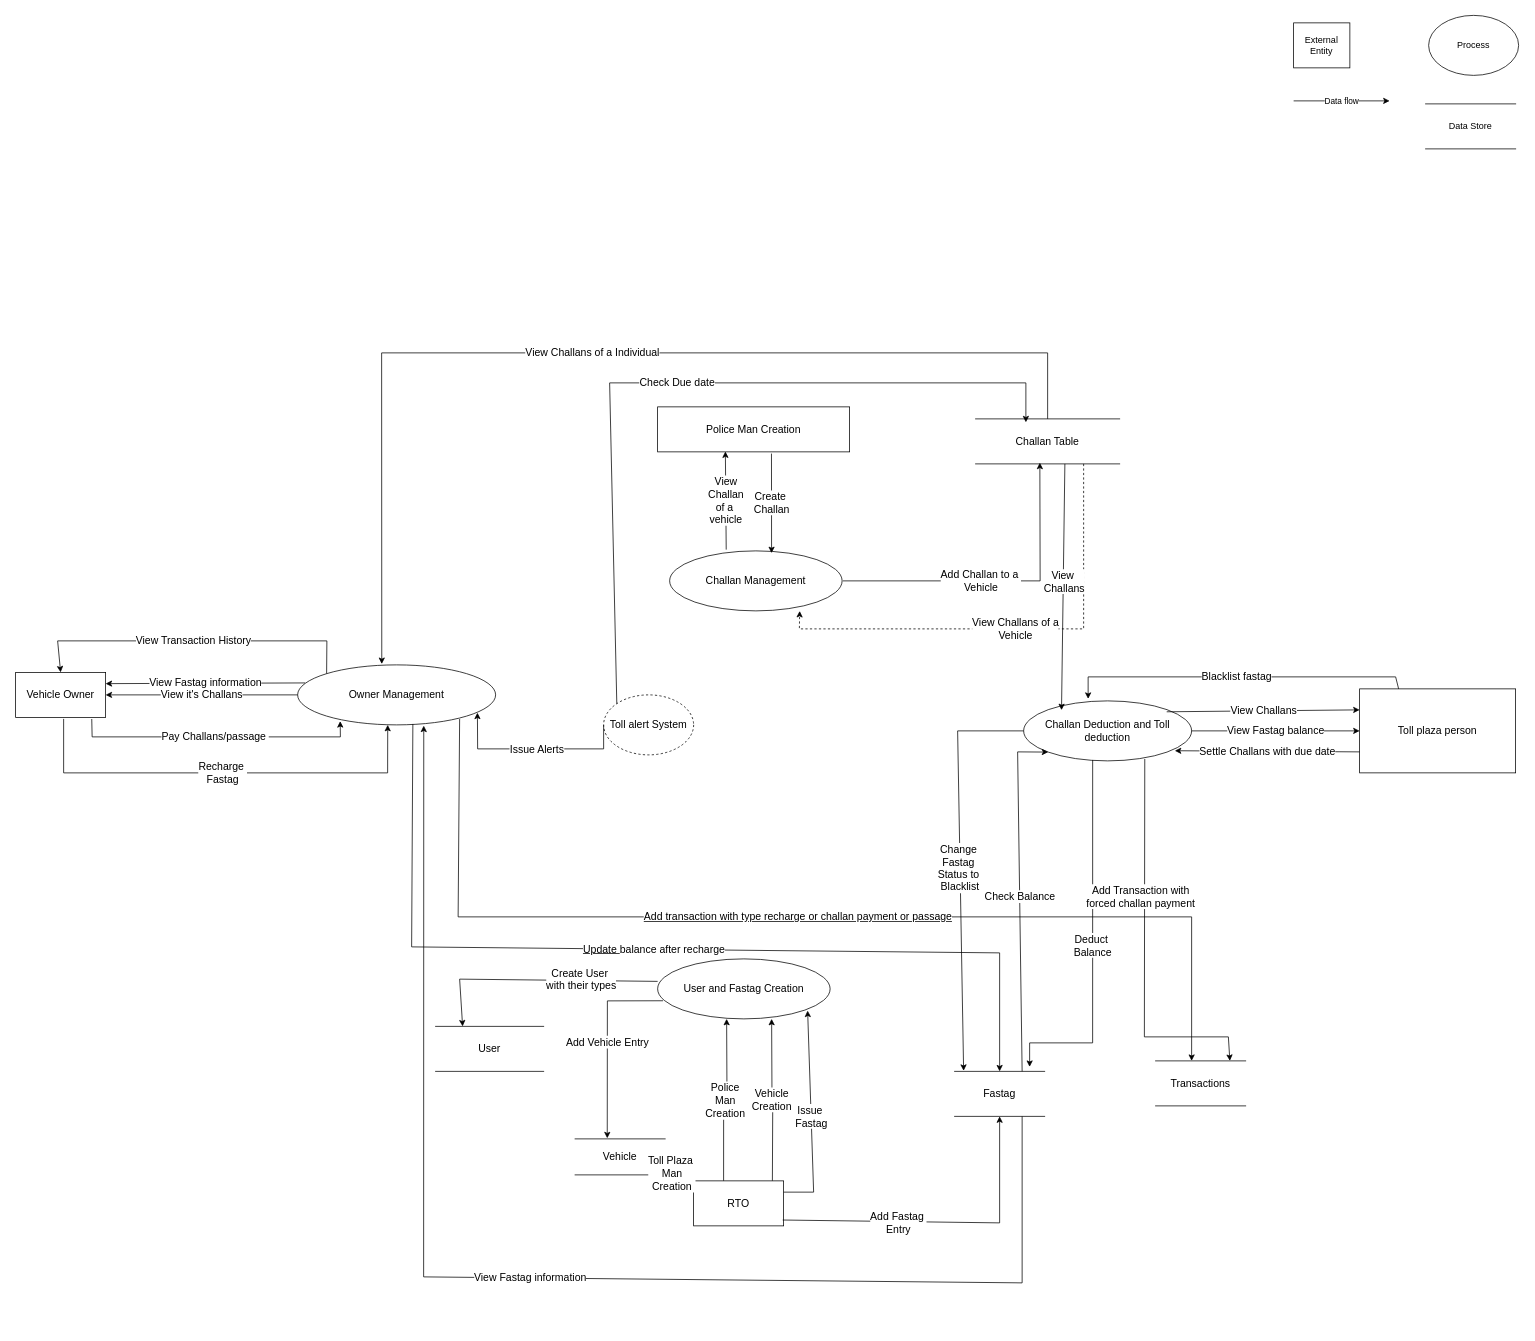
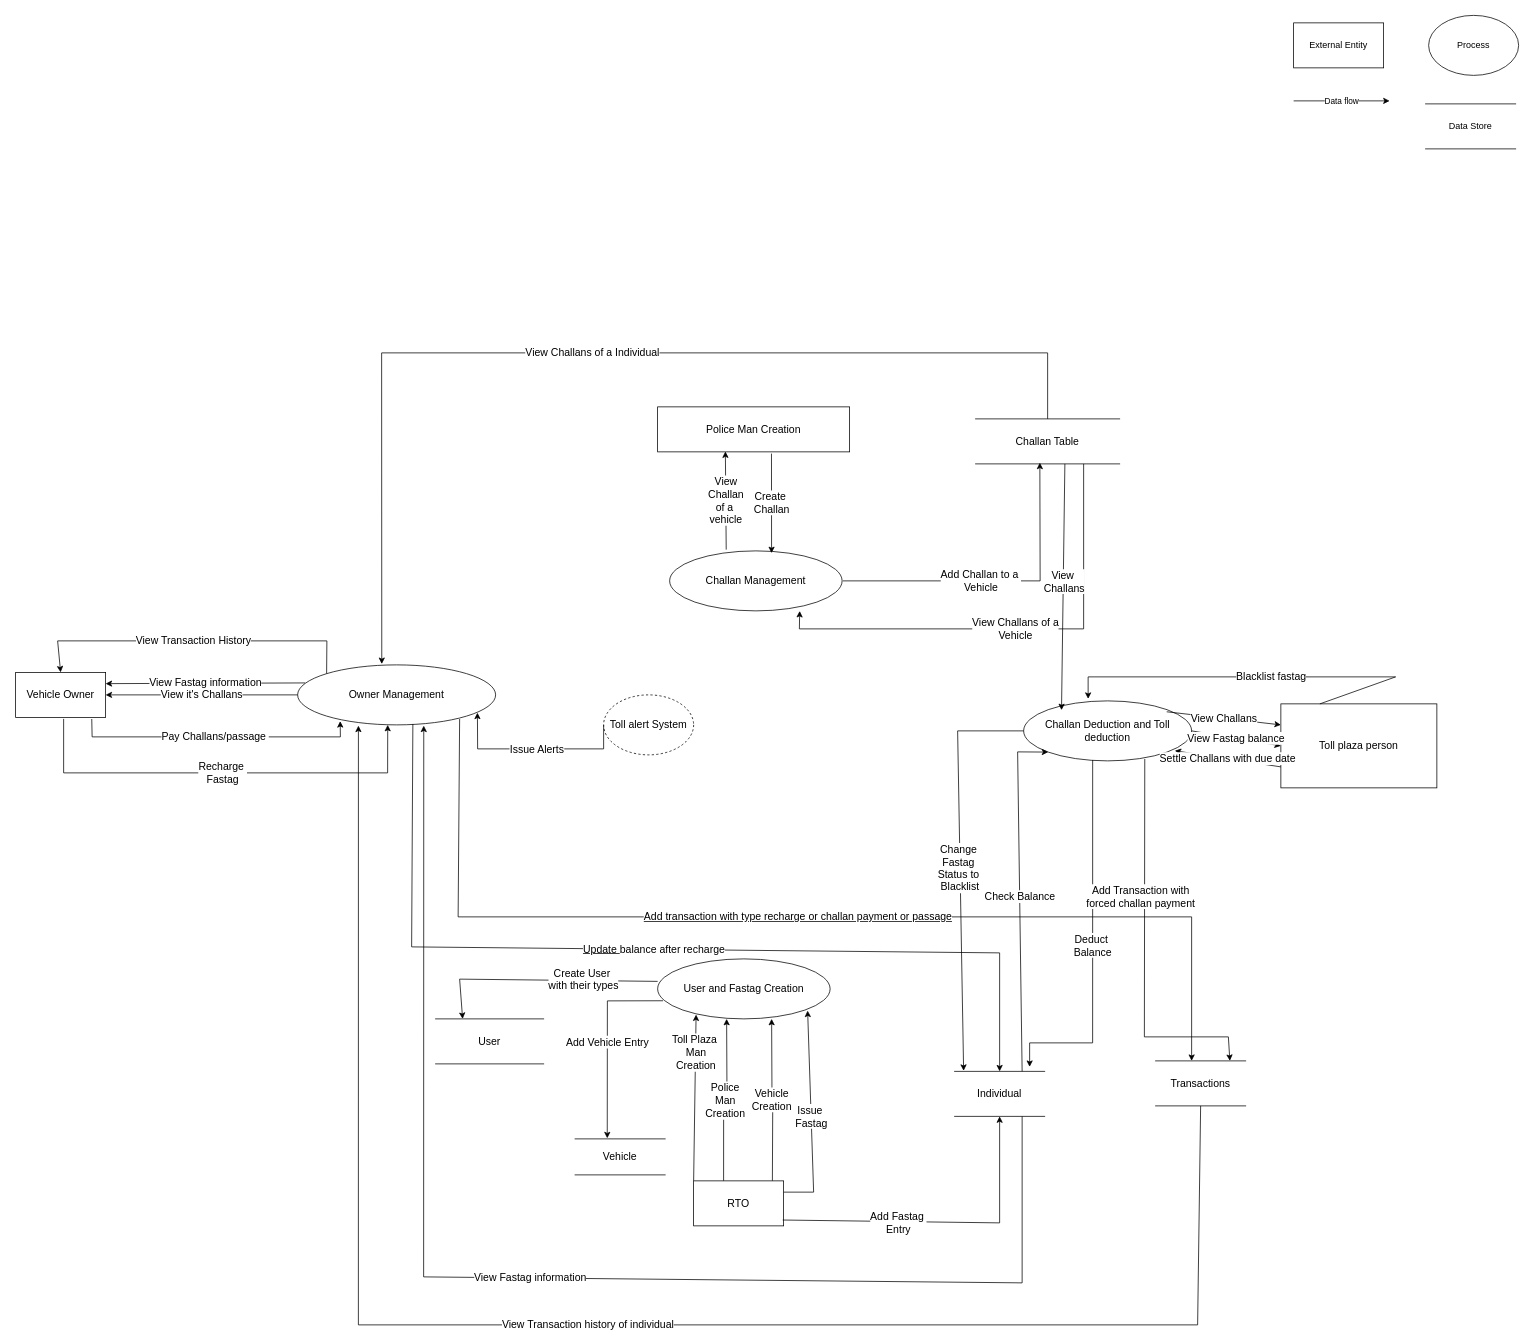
- <mxCell id="53" value="External Entity" style="rounded=0;whiteSpace=wrap;html=1;" parent="1" vertex="1"><mxGeometry x="1724" y="30" width="75" height="60" as="geometry" /></mxCell>
+ <mxCell id="53" value="External Entity" style="rounded=0;whiteSpace=wrap;html=1;" parent="1" vertex="1"><mxGeometry x="1724" y="30" width="120" height="60" as="geometry" /></mxCell>
- <mxCell id="32" value="Check Due date" style="endArrow=classic;html=1;rounded=0;exitX=0;exitY=0;exitDx=0;exitDy=0;entryX=0.349;entryY=0.076;entryDx=0;entryDy=0;entryPerimeter=0;fontStyle=0;fontSize=14;" parent="1" source="31" target="18" edge="1"><mxGeometry width="50" height="50" relative="1" as="geometry"><mxPoint x="852" y="926" as="sourcePoint" /><mxPoint x="1102.16" y="768.4" as="targetPoint" /><Array as="points"><mxPoint x="812" y="510" /><mxPoint x="1367" y="510" /></Array></mxGeometry></mxCell>
- <mxCell id="20" value="View Challans of a&lt;div&gt;Vehicle&lt;/div&gt;" style="endArrow=classic;html=1;rounded=0;exitX=0.75;exitY=1;exitDx=0;exitDy=0;entryX=0.754;entryY=1.002;entryDx=0;entryDy=0;entryPerimeter=0;fontStyle=0;fontSize=14;dashed=1;" parent="1" source="18" target="15" edge="1"><mxGeometry width="50" height="50" relative="1" as="geometry"><mxPoint x="900" y="640" as="sourcePoint" /><mxPoint x="950" y="590" as="targetPoint" /><Array as="points"><mxPoint x="1444" y="838" /><mxPoint x="1065" y="838" /></Array></mxGeometry></mxCell>
+ <mxCell id="20" value="View Challans of a&lt;div&gt;Vehicle&lt;/div&gt;" style="endArrow=classic;html=1;rounded=0;exitX=0.75;exitY=1;exitDx=0;exitDy=0;entryX=0.754;entryY=1.002;entryDx=0;entryDy=0;entryPerimeter=0;fontStyle=0;fontSize=14;" parent="1" source="18" target="15" edge="1"><mxGeometry width="50" height="50" relative="1" as="geometry"><mxPoint x="900" y="640" as="sourcePoint" /><mxPoint x="950" y="590" as="targetPoint" /><Array as="points"><mxPoint x="1444" y="838" /><mxPoint x="1065" y="838" /></Array></mxGeometry></mxCell>
- <mxCell id="35" value="Toll plaza person" style="rounded=0;whiteSpace=wrap;html=1;fontSize=14;" parent="1" vertex="1"><mxGeometry x="1812" y="918" width="208" height="112" as="geometry" /></mxCell>
+ <mxCell id="35" value="Toll plaza person" style="rounded=0;whiteSpace=wrap;html=1;fontSize=14;" parent="1" vertex="1"><mxGeometry x="1707" y="938" width="208" height="112" as="geometry" /></mxCell>
+ <mxCell id="43" value="View Transaction history of individual" style="endArrow=classic;html=1;rounded=0;exitX=0.5;exitY=1;exitDx=0;exitDy=0;entryX=0.307;entryY=1.013;entryDx=0;entryDy=0;entryPerimeter=0;fontSize=14;" parent="1" source="29" target="22" edge="1"><mxGeometry width="50" height="50" relative="1" as="geometry"><mxPoint x="900" y="1192" as="sourcePoint" /><mxPoint x="950" y="1142" as="targetPoint" /><Array as="points"><mxPoint x="1596" y="1766" /><mxPoint x="477" y="1766" /></Array></mxGeometry></mxCell>
- <mxCell id="8" value="User" style="shape=partialRectangle;whiteSpace=wrap;html=1;left=0;right=0;fillColor=none;fontStyle=0;fontSize=14;" parent="1" vertex="1"><mxGeometry x="580" y="1368" width="144" height="60" as="geometry" /></mxCell>
+ <mxCell id="8" value="User" style="shape=partialRectangle;whiteSpace=wrap;html=1;left=0;right=0;fillColor=none;fontStyle=0;fontSize=14;" parent="1" vertex="1"><mxGeometry x="580" y="1358" width="144" height="60" as="geometry" /></mxCell>
- <mxCell id="6" value="Fastag" style="shape=partialRectangle;whiteSpace=wrap;html=1;left=0;right=0;fillColor=none;fontStyle=0;fontSize=14;" parent="1" vertex="1"><mxGeometry x="1272" y="1428" width="120" height="60" as="geometry" /></mxCell>
+ <mxCell id="6" value="Individual" style="shape=partialRectangle;whiteSpace=wrap;html=1;left=0;right=0;fillColor=none;fontStyle=0;fontSize=14;" parent="1" vertex="1"><mxGeometry x="1272" y="1428" width="120" height="60" as="geometry" /></mxCell>
- <mxCell id="12" value="&lt;div&gt;Toll Plaza&amp;nbsp;&lt;/div&gt;&lt;div&gt;Man&lt;/div&gt;&lt;div&gt;Creation&lt;/div&gt;" style="endArrow=classic;html=1;rounded=0;exitX=0;exitY=0;exitDx=0;exitDy=0;fontStyle=0;fontSize=14;" parent="1" source="5" target="7" edge="1"><mxGeometry x="0.541" width="50" height="50" relative="1" as="geometry"><mxPoint x="946" y="1348" as="sourcePoint" /><mxPoint x="996" y="1298" as="targetPoint" /><mxPoint as="offset" /></mxGeometry></mxCell>
+ <mxCell id="12" value="&lt;div&gt;Toll Plaza&amp;nbsp;&lt;/div&gt;&lt;div&gt;Man&lt;/div&gt;&lt;div&gt;Creation&lt;/div&gt;" style="endArrow=classic;html=1;rounded=0;exitX=0;exitY=0;exitDx=0;exitDy=0;entryX=0.223;entryY=0.928;entryDx=0;entryDy=0;entryPerimeter=0;fontStyle=0;fontSize=14;" parent="1" source="5" target="2" edge="1"><mxGeometry x="0.541" width="50" height="50" relative="1" as="geometry"><mxPoint x="946" y="1348" as="sourcePoint" /><mxPoint x="996" y="1298" as="targetPoint" /><mxPoint as="offset" /></mxGeometry></mxCell>
